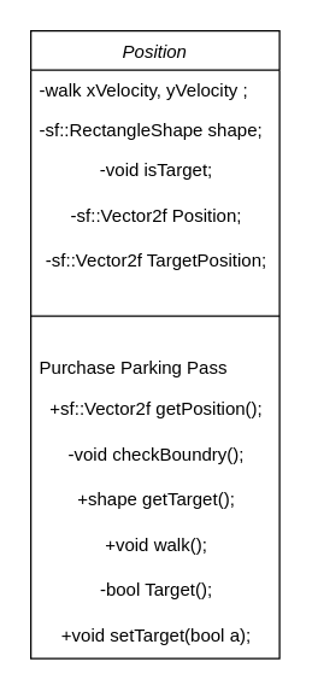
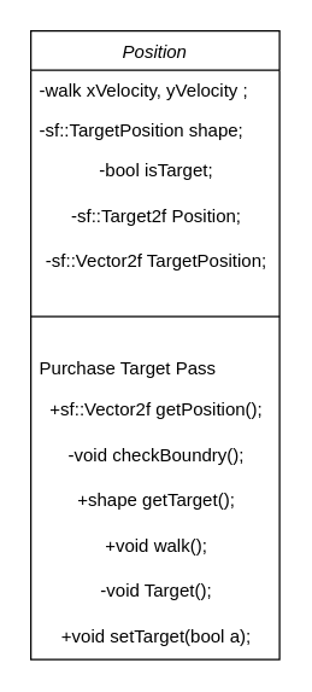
- <mxCell id="4" value="-sf::RectangleShape shape;&#10;" style="text;align=left;verticalAlign=top;spacingLeft=4;spacingRight=4;overflow=hidden;rotatable=0;points=[[0,0.5],[1,0.5]];portConstraint=eastwest;rounded=0;shadow=0;html=0;" vertex="1" parent="2"><mxGeometry y="52" width="165" height="26" as="geometry" /></mxCell>
+ <mxCell id="4" value="-sf::TargetPosition shape;&#10;" style="text;align=left;verticalAlign=top;spacingLeft=4;spacingRight=4;overflow=hidden;rotatable=0;points=[[0,0.5],[1,0.5]];portConstraint=eastwest;rounded=0;shadow=0;html=0;" vertex="1" parent="2"><mxGeometry y="52" width="165" height="26" as="geometry" /></mxCell>
- <mxCell id="5" value="&lt;div&gt;&lt;span style=&quot;white-space-collapse: collapse;&quot;&gt;-void isTarget;&lt;/span&gt;&lt;/div&gt;" style="text;html=1;align=center;verticalAlign=middle;resizable=0;points=[];autosize=1;strokeColor=none;fillColor=none;" vertex="1" parent="2"><mxGeometry y="78" width="165" height="30" as="geometry" /></mxCell>
+ <mxCell id="5" value="&lt;div&gt;&lt;span style=&quot;white-space-collapse: collapse;&quot;&gt;-bool isTarget;&lt;/span&gt;&lt;/div&gt;" style="text;html=1;align=center;verticalAlign=middle;resizable=0;points=[];autosize=1;strokeColor=none;fillColor=none;" vertex="1" parent="2"><mxGeometry y="78" width="165" height="30" as="geometry" /></mxCell>
- <mxCell id="6" value="&lt;div&gt;&lt;span style=&quot;white-space-collapse: collapse;&quot;&gt;-sf::Vector2f Position;&lt;/span&gt;&lt;/div&gt;" style="text;html=1;align=center;verticalAlign=middle;resizable=0;points=[];autosize=1;strokeColor=none;fillColor=none;" vertex="1" parent="2"><mxGeometry y="108" width="165" height="30" as="geometry" /></mxCell>
+ <mxCell id="6" value="&lt;div&gt;&lt;span style=&quot;white-space-collapse: collapse;&quot;&gt;-sf::Target2f Position;&lt;/span&gt;&lt;/div&gt;" style="text;html=1;align=center;verticalAlign=middle;resizable=0;points=[];autosize=1;strokeColor=none;fillColor=none;" vertex="1" parent="2"><mxGeometry y="108" width="165" height="30" as="geometry" /></mxCell>
- <mxCell id="9" value="Purchase Parking Pass" style="text;align=left;verticalAlign=top;spacingLeft=4;spacingRight=4;overflow=hidden;rotatable=0;points=[[0,0.5],[1,0.5]];portConstraint=eastwest;" vertex="1" parent="2"><mxGeometry y="210" width="165" height="26" as="geometry" /></mxCell>
+ <mxCell id="9" value="Purchase Target Pass" style="text;align=left;verticalAlign=top;spacingLeft=4;spacingRight=4;overflow=hidden;rotatable=0;points=[[0,0.5],[1,0.5]];portConstraint=eastwest;" vertex="1" parent="2"><mxGeometry y="210" width="165" height="26" as="geometry" /></mxCell>
- <mxCell id="14" value="-bool Target();" style="text;html=1;align=center;verticalAlign=middle;resizable=0;points=[];autosize=1;strokeColor=none;fillColor=none;" vertex="1" parent="2"><mxGeometry y="356" width="165" height="30" as="geometry" /></mxCell>
+ <mxCell id="14" value="-void Target();" style="text;html=1;align=center;verticalAlign=middle;resizable=0;points=[];autosize=1;strokeColor=none;fillColor=none;" vertex="1" parent="2"><mxGeometry y="356" width="165" height="30" as="geometry" /></mxCell>
